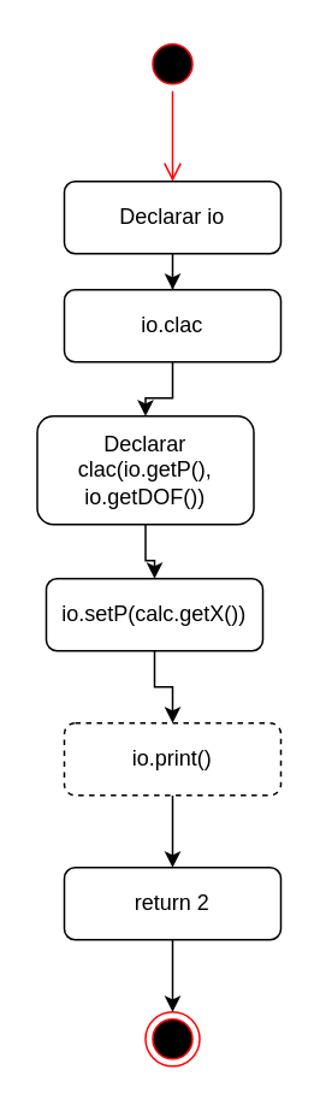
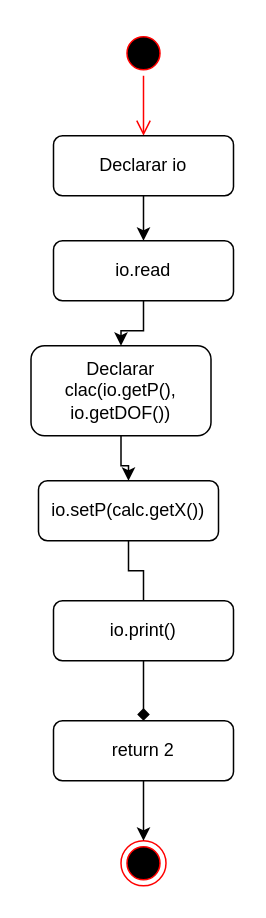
- <mxCell id="6" value="Declarar io" style="rounded=1;whiteSpace=wrap;html=1;" parent="1" vertex="1"><mxGeometry x="35" y="100" width="120" height="40" as="geometry" /></mxCell>
+ <mxCell id="6" value="Declarar io" style="rounded=1;whiteSpace=wrap;html=1;" parent="1" vertex="1"><mxGeometry x="35" y="90" width="120" height="40" as="geometry" /></mxCell>
- <mxCell id="8" value="io.clac" style="rounded=1;whiteSpace=wrap;html=1;" parent="1" vertex="1"><mxGeometry x="35" y="160" width="120" height="40" as="geometry" /></mxCell>
+ <mxCell id="8" value="io.read" style="rounded=1;whiteSpace=wrap;html=1;" parent="1" vertex="1"><mxGeometry x="35" y="160" width="120" height="40" as="geometry" /></mxCell>
- <mxCell id="11" style="edgeStyle=orthogonalEdgeStyle;rounded=0;orthogonalLoop=1;jettySize=auto;html=1;" parent="1" source="12" target="14" edge="1"><mxGeometry relative="1" as="geometry" /></mxCell>
+ <mxCell id="11" style="edgeStyle=orthogonalEdgeStyle;rounded=0;orthogonalLoop=1;jettySize=auto;html=1;endArrow=none;" parent="1" source="12" target="14" edge="1"><mxGeometry relative="1" as="geometry" /></mxCell>
- <mxCell id="14" value="io.print()" style="rounded=1;whiteSpace=wrap;html=1;dashed=1;" parent="1" vertex="1"><mxGeometry x="35" y="400" width="120" height="40" as="geometry" /></mxCell>
+ <mxCell id="14" value="io.print()" style="rounded=1;whiteSpace=wrap;html=1;" parent="1" vertex="1"><mxGeometry x="35" y="400" width="120" height="40" as="geometry" /></mxCell>
- <mxCell id="13" style="edgeStyle=orthogonalEdgeStyle;rounded=0;orthogonalLoop=1;jettySize=auto;html=1;entryX=0.5;entryY=0;entryDx=0;entryDy=0;" parent="1" source="14" target="16" edge="1"><mxGeometry relative="1" as="geometry" /></mxCell>
+ <mxCell id="13" style="edgeStyle=orthogonalEdgeStyle;rounded=0;orthogonalLoop=1;jettySize=auto;html=1;entryX=0.5;entryY=0;entryDx=0;entryDy=0;endArrow=diamond;" parent="1" source="14" target="16" edge="1"><mxGeometry relative="1" as="geometry" /></mxCell>
